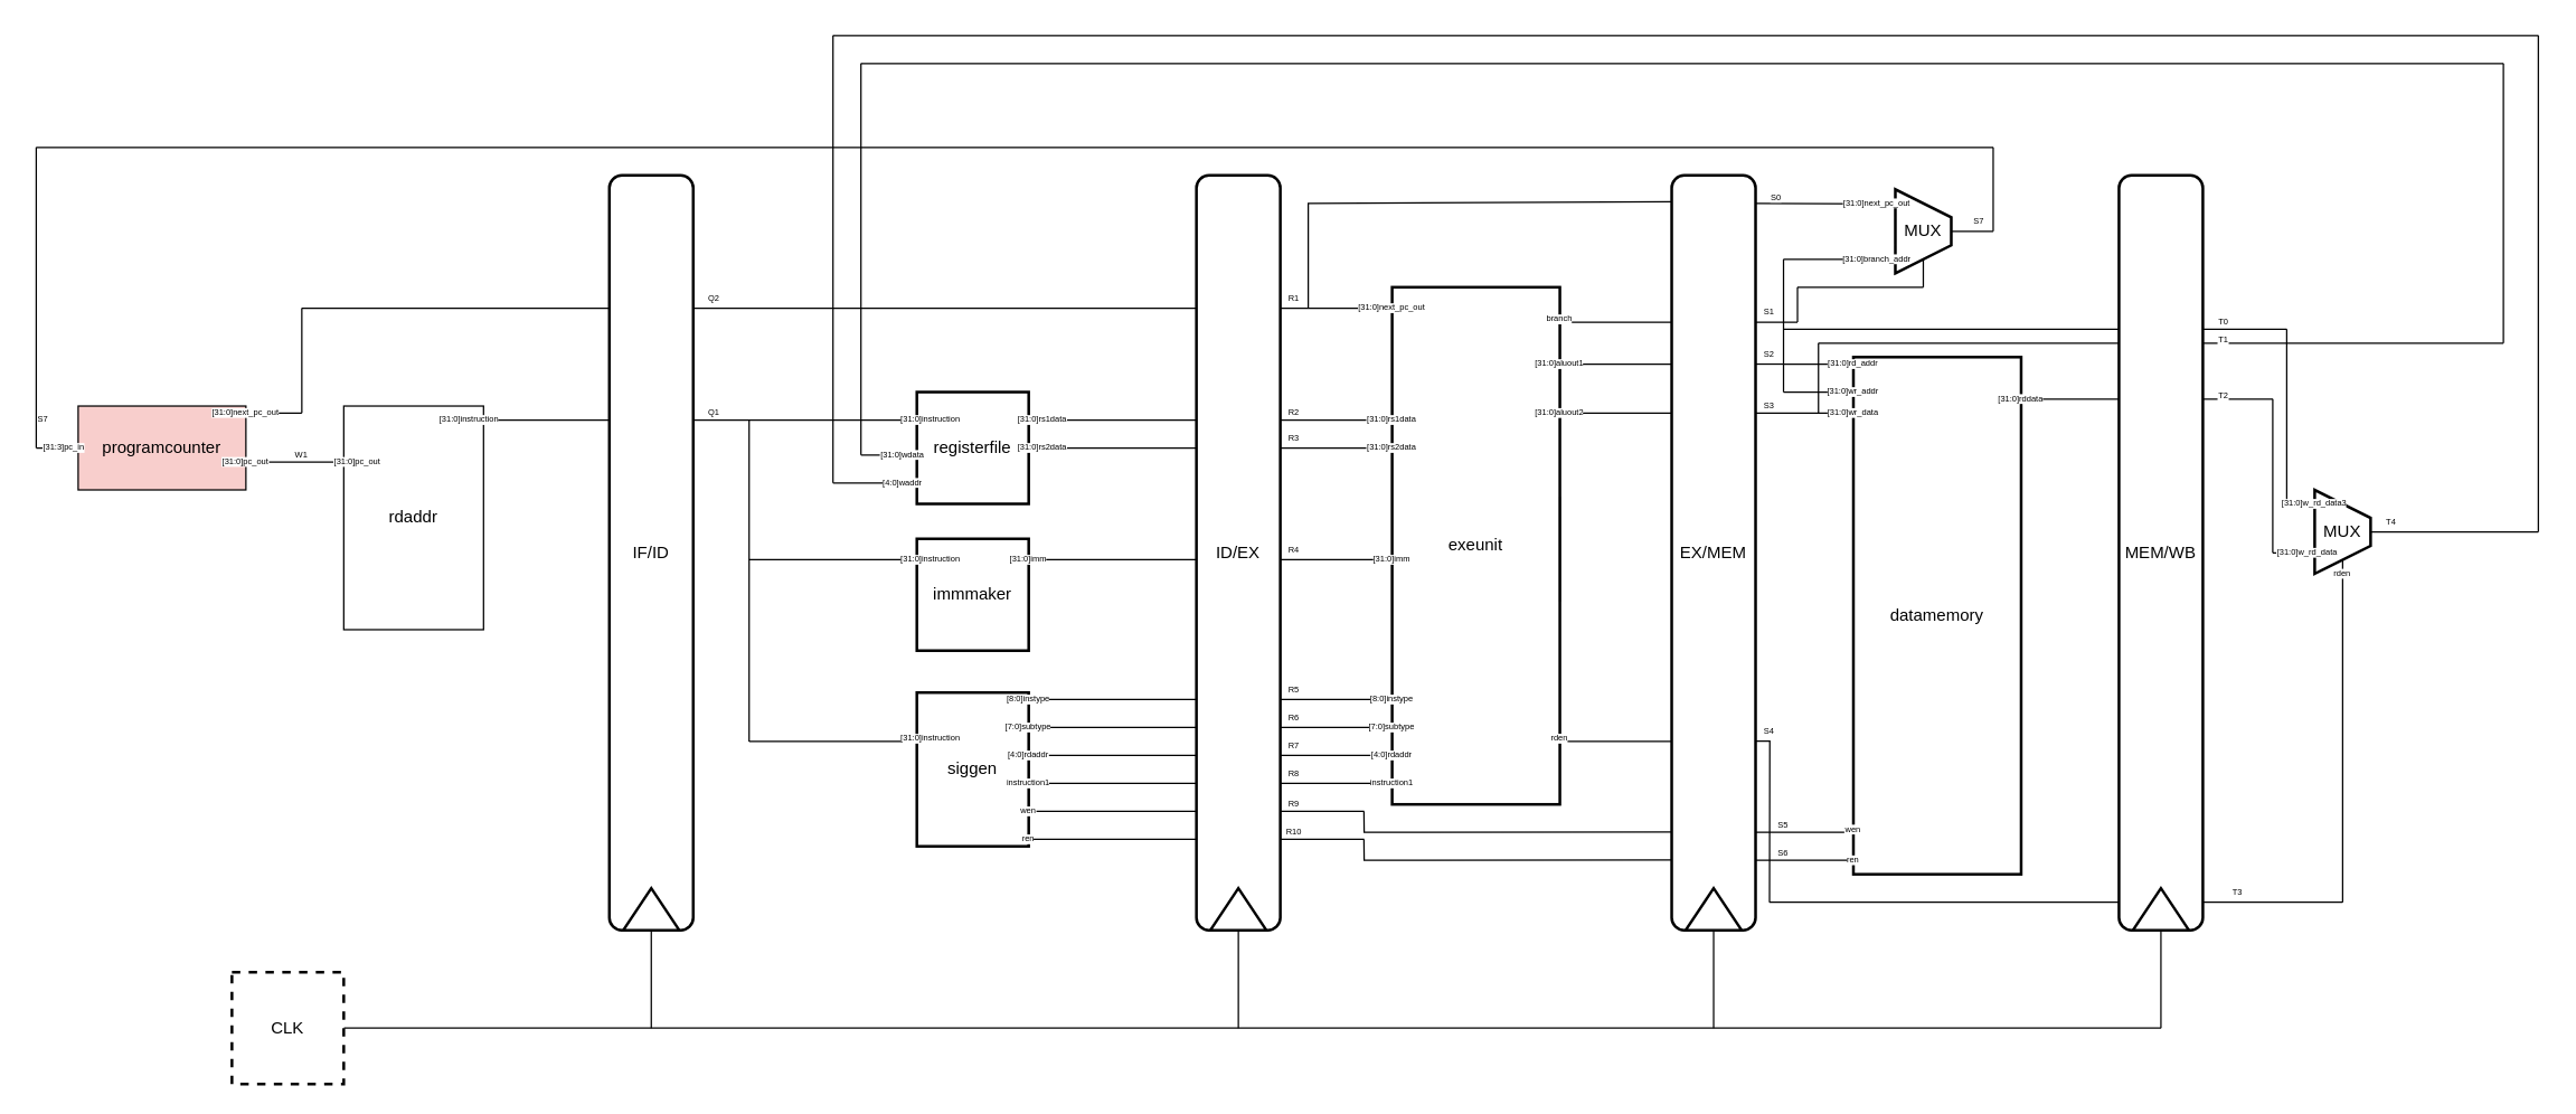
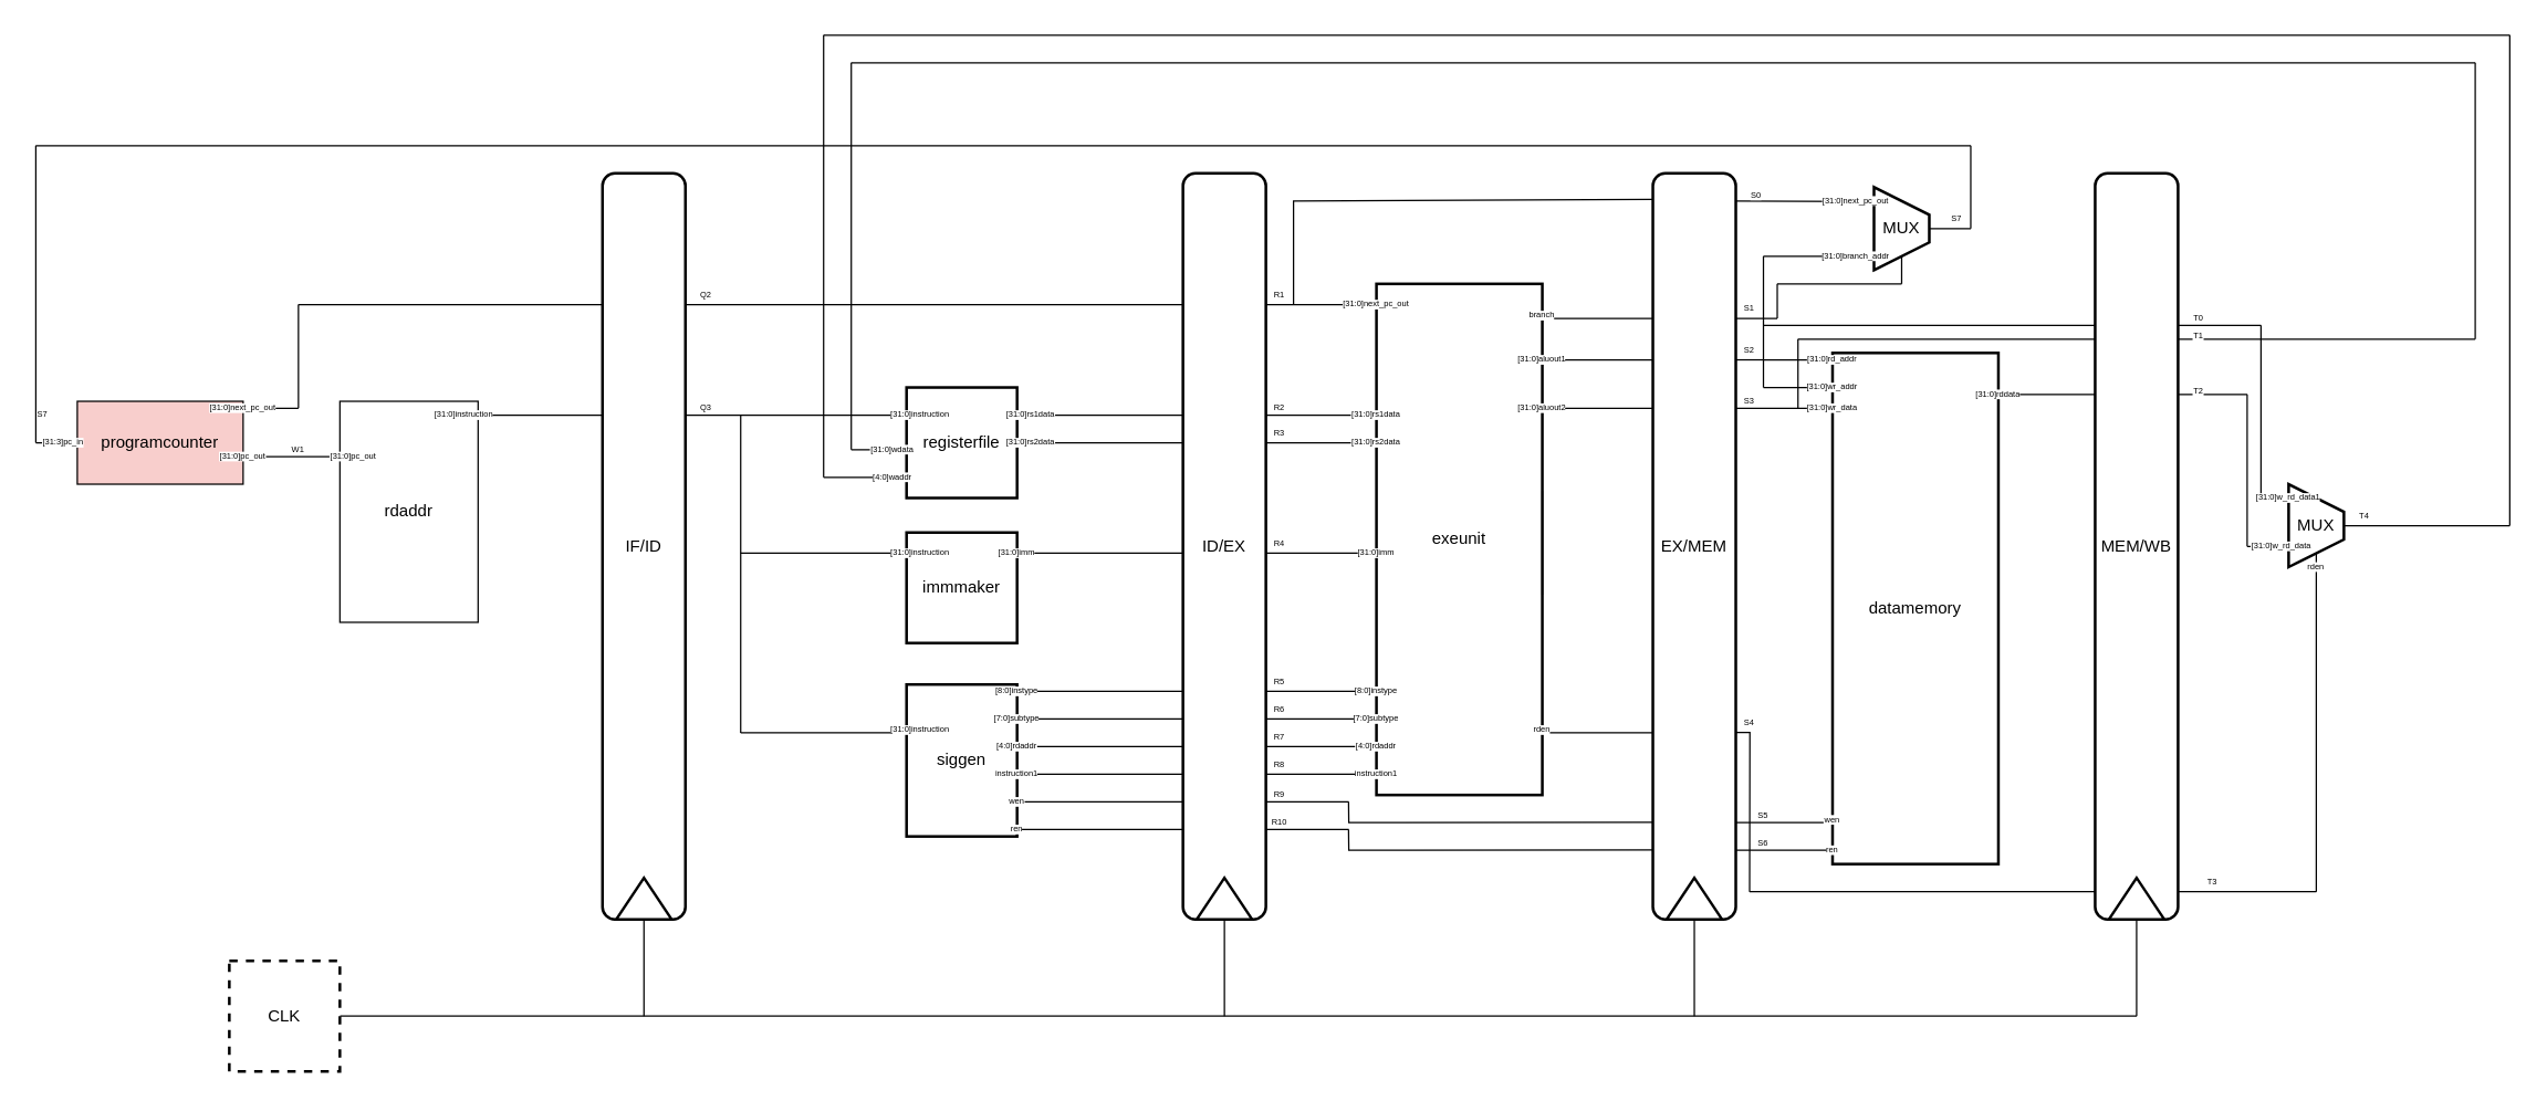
- <mxCell id="148" value="Q1" style="text;html=1;strokeColor=none;fillColor=none;align=center;verticalAlign=middle;whiteSpace=wrap;rounded=0;labelBackgroundColor=default;strokeWidth=1;fontFamily=Helvetica;fontSize=6;fontColor=default;" vertex="1" parent="1"><mxGeometry x="505" y="292.5" width="10" height="5" as="geometry" /></mxCell>
+ <mxCell id="148" value="Q3" style="text;html=1;strokeColor=none;fillColor=none;align=center;verticalAlign=middle;whiteSpace=wrap;rounded=0;labelBackgroundColor=default;strokeWidth=1;fontFamily=Helvetica;fontSize=6;fontColor=default;" vertex="1" parent="1"><mxGeometry x="505" y="292.5" width="10" height="5" as="geometry" /></mxCell>
- <mxCell id="137" value="[31:0]w_rd_data3" style="text;html=1;strokeColor=none;fillColor=none;align=center;verticalAlign=middle;whiteSpace=wrap;rounded=0;labelBackgroundColor=default;strokeWidth=1;fontFamily=Helvetica;fontSize=6;fontColor=default;" parent="1" vertex="1"><mxGeometry x="1635" y="350" width="40" height="20" as="geometry" /></mxCell>
+ <mxCell id="137" value="[31:0]w_rd_data1" style="text;html=1;strokeColor=none;fillColor=none;align=center;verticalAlign=middle;whiteSpace=wrap;rounded=0;labelBackgroundColor=default;strokeWidth=1;fontFamily=Helvetica;fontSize=6;fontColor=default;" parent="1" vertex="1"><mxGeometry x="1635" y="350" width="40" height="20" as="geometry" /></mxCell>
